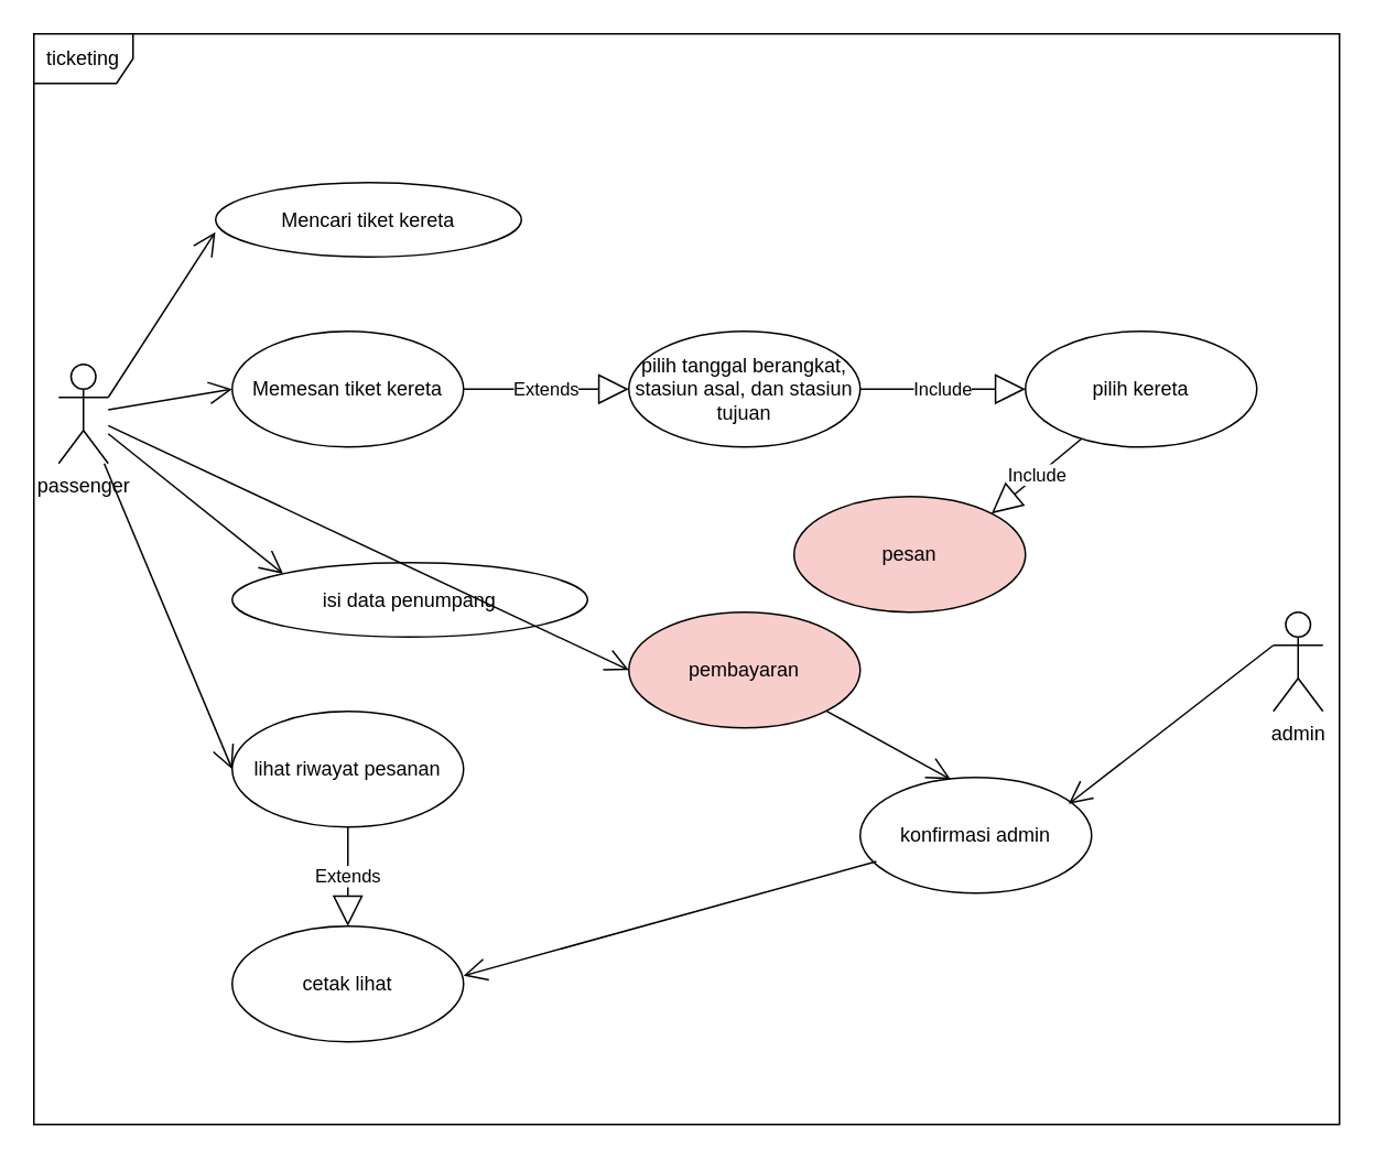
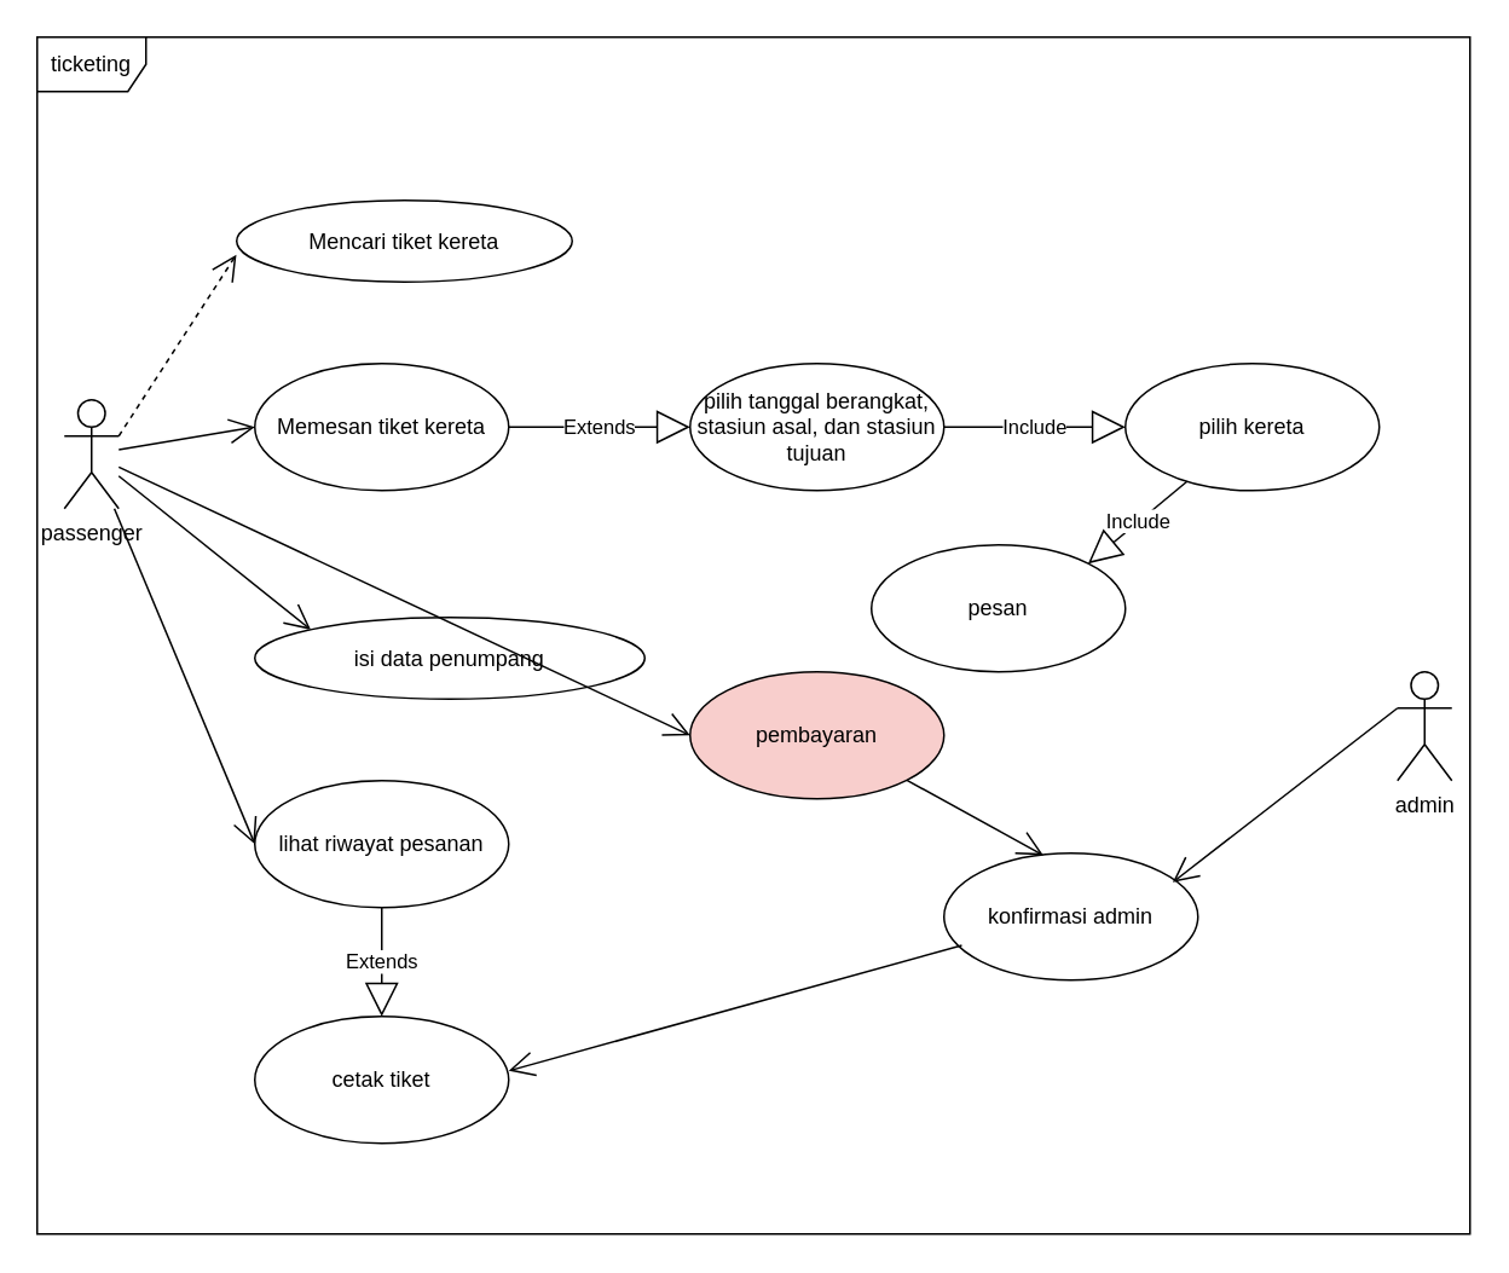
- <mxCell id="11" value="" style="endArrow=open;endFill=1;endSize=12;html=1;rounded=0;exitX=1;exitY=0.333;exitDx=0;exitDy=0;exitPerimeter=0;entryX=-0.001;entryY=0.665;entryDx=0;entryDy=0;entryPerimeter=0;" edge="1" parent="1" source="3" target="5"><mxGeometry width="160" relative="1" as="geometry"><mxPoint x="290" y="320" as="sourcePoint" /><mxPoint x="450" y="320" as="targetPoint" /></mxGeometry></mxCell>
+ <mxCell id="11" value="" style="endArrow=open;endFill=1;endSize=12;html=1;rounded=0;exitX=1;exitY=0.333;exitDx=0;exitDy=0;exitPerimeter=0;entryX=-0.001;entryY=0.665;entryDx=0;entryDy=0;entryPerimeter=0;dashed=1;" edge="1" parent="1" source="3" target="5"><mxGeometry width="160" relative="1" as="geometry"><mxPoint x="290" y="320" as="sourcePoint" /><mxPoint x="450" y="320" as="targetPoint" /></mxGeometry></mxCell>
- <mxCell id="21" value="pesan" style="ellipse;whiteSpace=wrap;html=1;fillColor=#f8cecc;" vertex="1" parent="1"><mxGeometry x="480" y="300" width="140" height="70" as="geometry" /></mxCell>
+ <mxCell id="21" value="pesan" style="ellipse;whiteSpace=wrap;html=1;" vertex="1" parent="1"><mxGeometry x="480" y="300" width="140" height="70" as="geometry" /></mxCell>
- <mxCell id="15" value="cetak lihat" style="ellipse;whiteSpace=wrap;html=1;" vertex="1" parent="1"><mxGeometry x="140" y="560" width="140" height="70" as="geometry" /></mxCell>
+ <mxCell id="15" value="cetak tiket" style="ellipse;whiteSpace=wrap;html=1;" vertex="1" parent="1"><mxGeometry x="140" y="560" width="140" height="70" as="geometry" /></mxCell>
